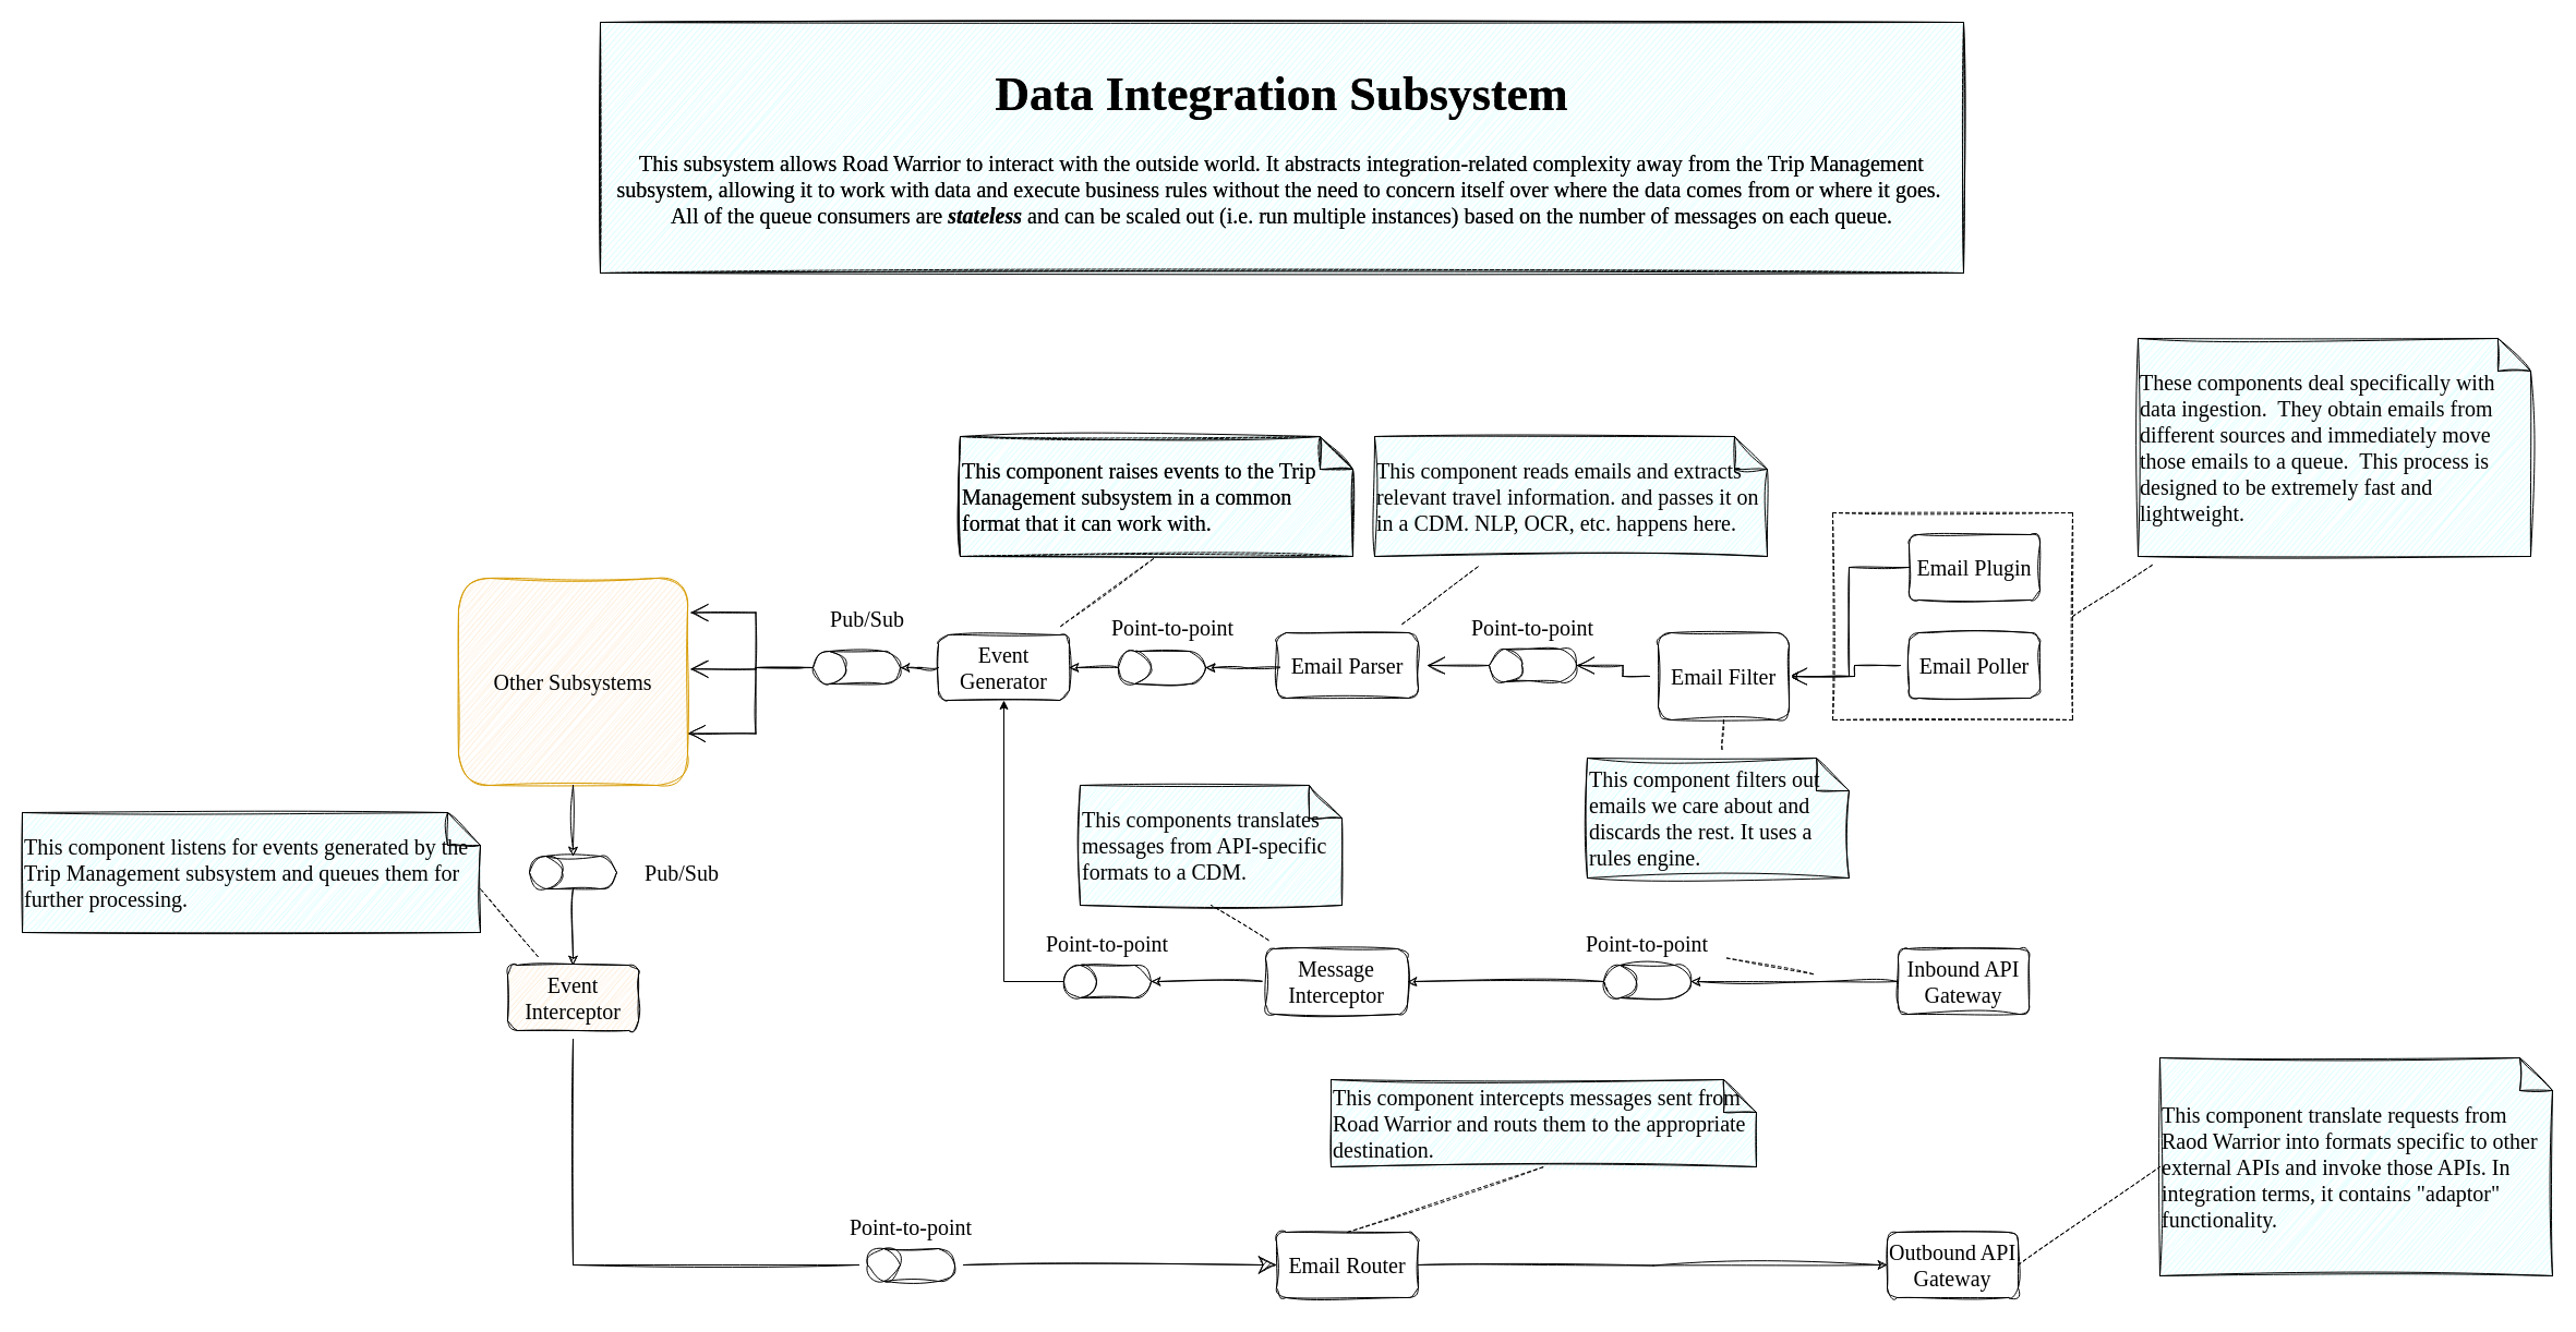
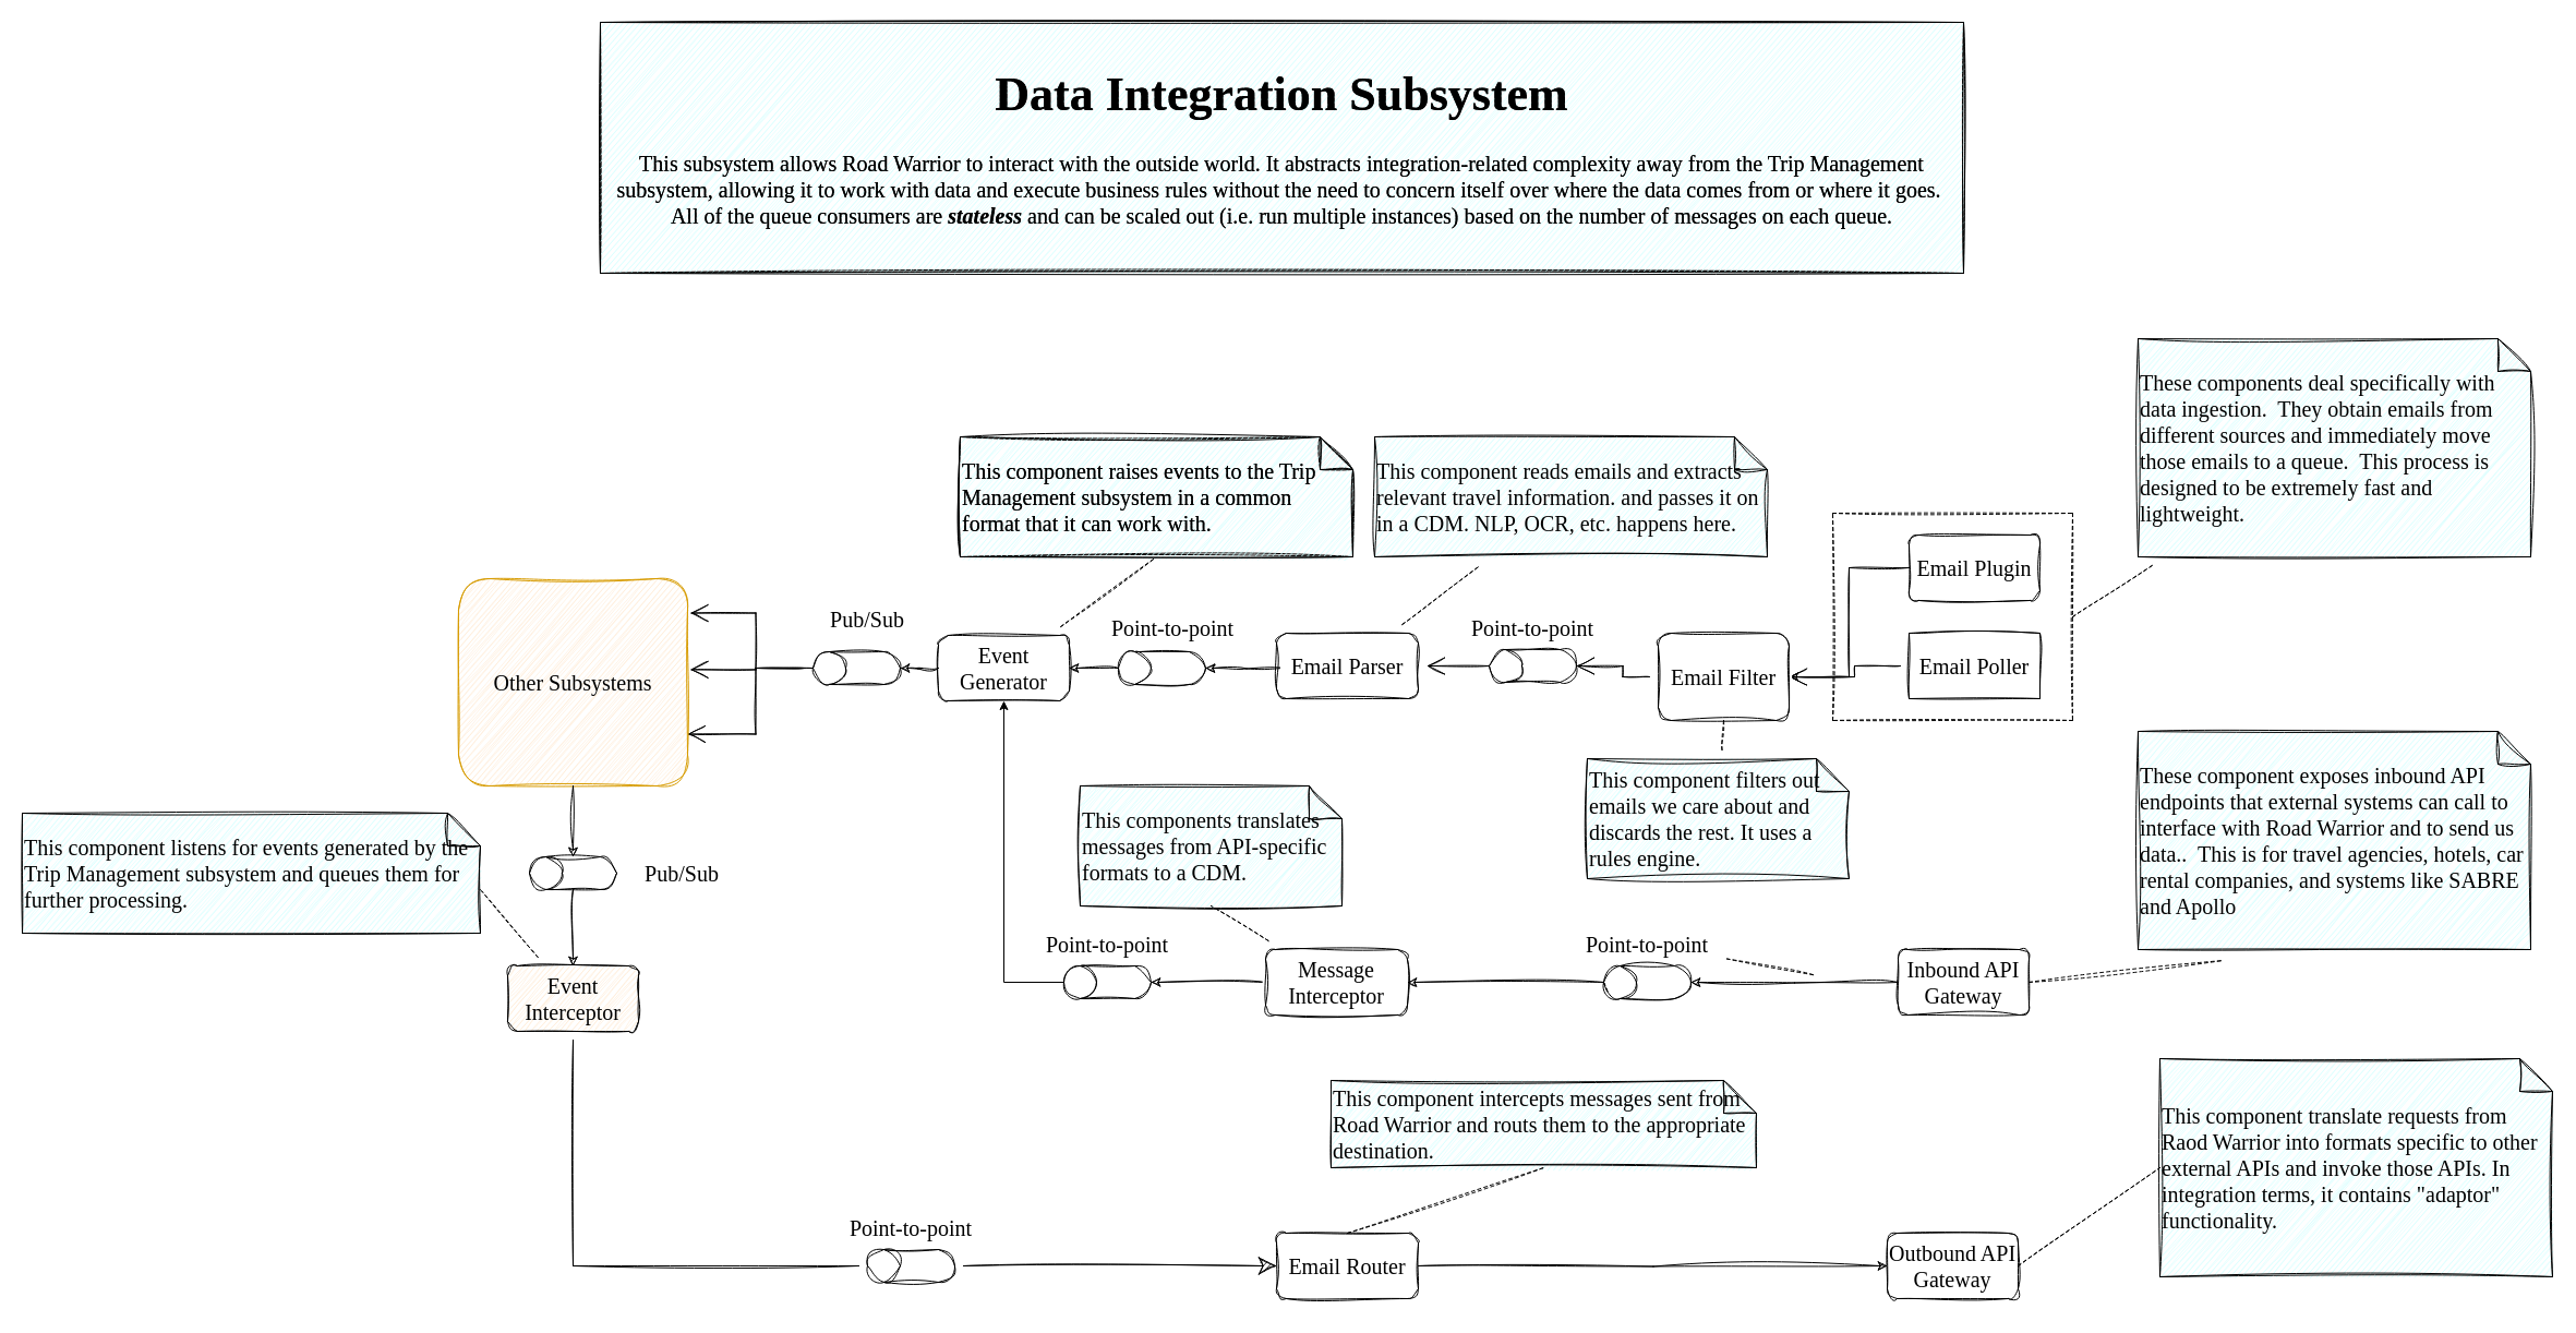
- <mxCell id="7" value="Email Poller" style="rounded=1;whiteSpace=wrap;html=1;sketch=1;hachureGap=4;jiggle=2;curveFitting=1;fontFamily=Architects Daughter;fontSource=https%3A%2F%2Ffonts.googleapis.com%2Fcss%3Ffamily%3DArchitects%2BDaughter;fontSize=20;" parent="1" vertex="1"><mxGeometry x="1750" y="580" width="120" height="60" as="geometry" /></mxCell>
+ <mxCell id="7" value="Email Poller" style="whiteSpace=wrap;html=1;sketch=1;hachureGap=4;jiggle=2;curveFitting=1;fontFamily=Architects Daughter;fontSource=https%3A%2F%2Ffonts.googleapis.com%2Fcss%3Ffamily%3DArchitects%2BDaughter;fontSize=20;rounded=0;" parent="1" vertex="1"><mxGeometry x="1750" y="580" width="120" height="60" as="geometry" /></mxCell>
+ <mxCell id="37" value="These component exposes inbound API endpoints that external systems can call to interface with Road Warrior and to send us data..&amp;nbsp; This is for travel agencies, hotels, car rental companies, and systems like SABRE and Apollo" style="shape=note;whiteSpace=wrap;html=1;backgroundOutline=1;darkOpacity=0.05;sketch=1;hachureGap=4;jiggle=2;curveFitting=1;fontFamily=Architects Daughter;fontSource=https%3A%2F%2Ffonts.googleapis.com%2Fcss%3Ffamily%3DArchitects%2BDaughter;fontSize=20;align=left;fillColor=#CCFFFF;" parent="1" vertex="1"><mxGeometry x="1960" y="670" width="360" height="200" as="geometry" /></mxCell>
+ <mxCell id="36" style="edgeStyle=none;rounded=0;sketch=1;hachureGap=4;orthogonalLoop=1;jettySize=auto;html=1;dashed=1;fontFamily=Architects Daughter;fontSource=https%3A%2F%2Ffonts.googleapis.com%2Fcss%3Ffamily%3DArchitects%2BDaughter;fontSize=20;endArrow=none;endFill=0;startSize=14;endSize=14;sourcePerimeterSpacing=8;targetPerimeterSpacing=8;entryX=0.217;entryY=1.05;entryDx=0;entryDy=0;entryPerimeter=0;exitX=1;exitY=0.5;exitDx=0;exitDy=0;" parent="1" source="35" target="37" edge="1"><mxGeometry relative="1" as="geometry"><mxPoint x="1900" y="965" as="sourcePoint" /></mxGeometry></mxCell>
